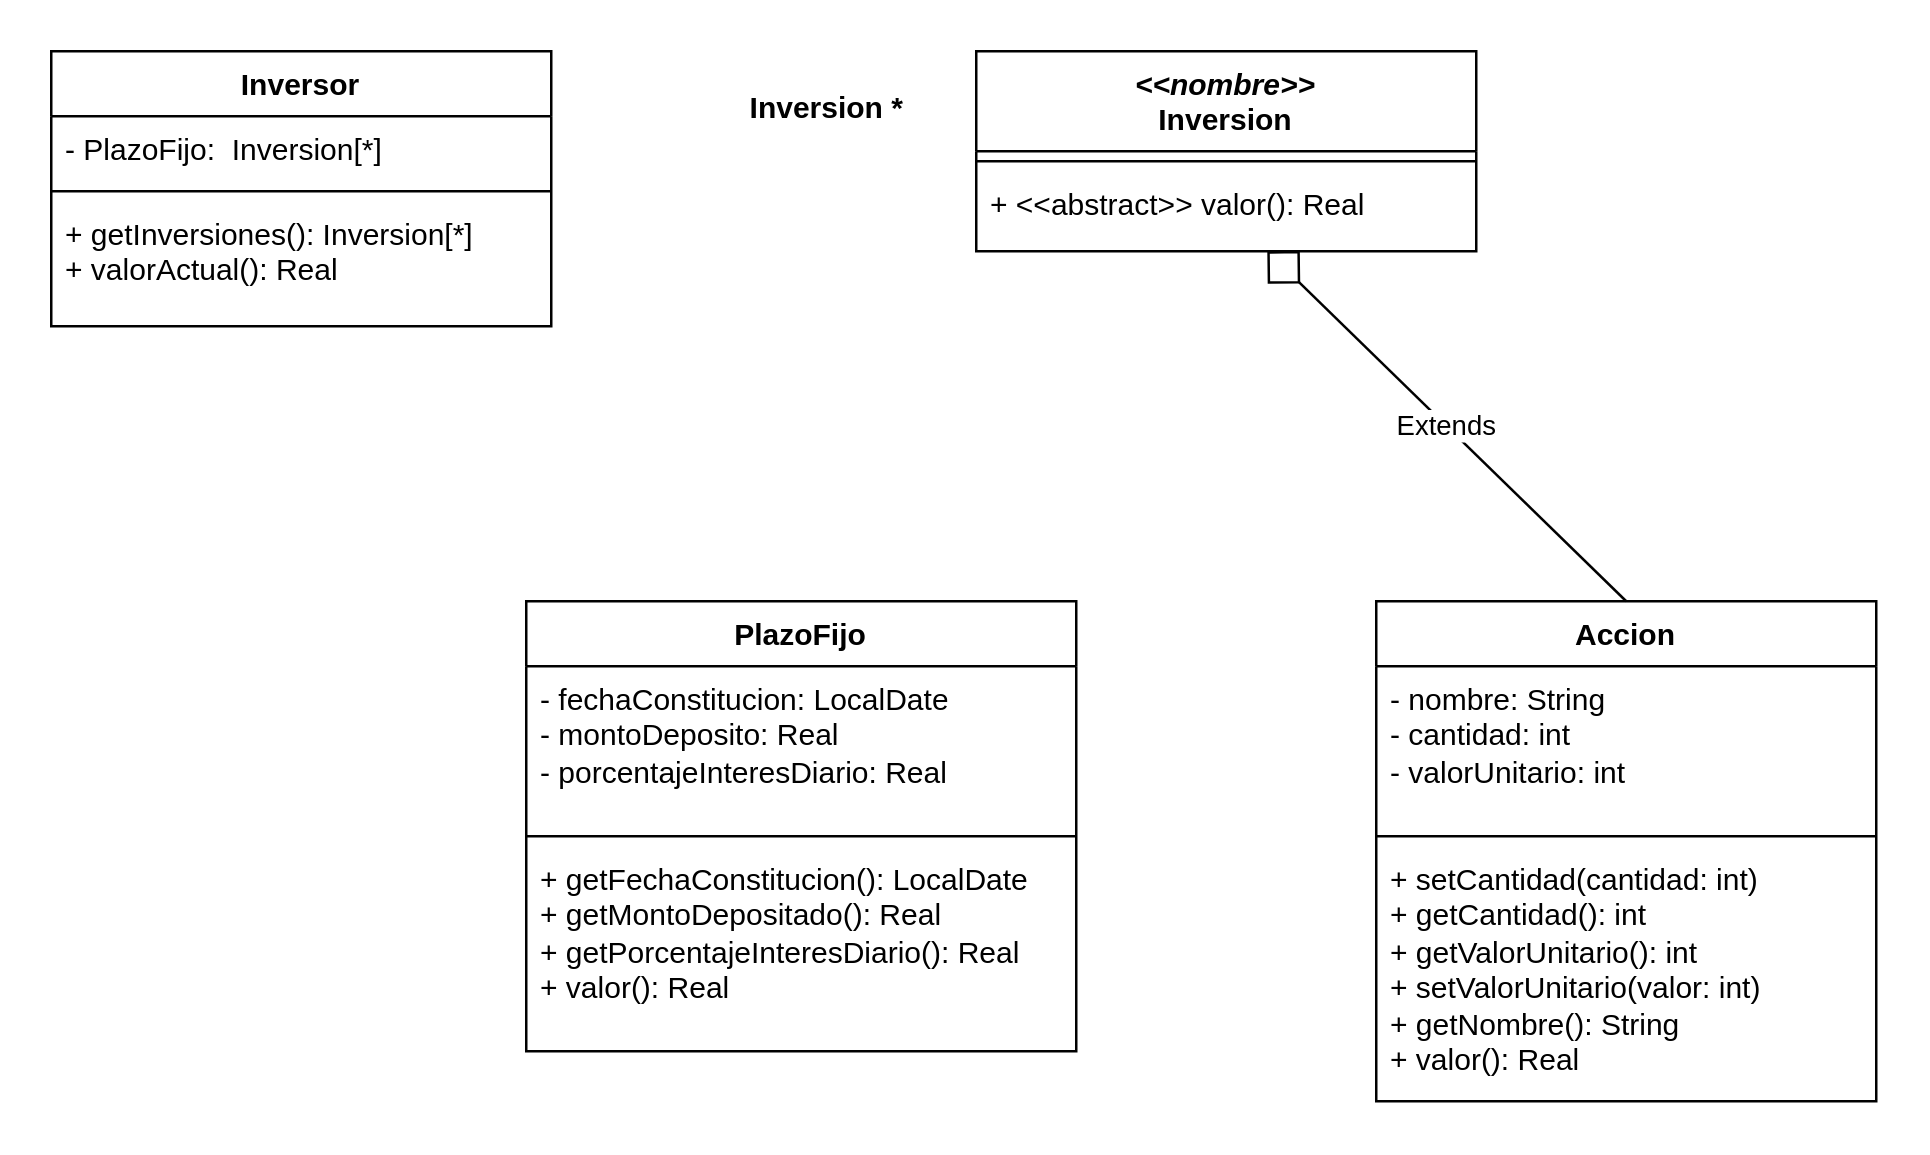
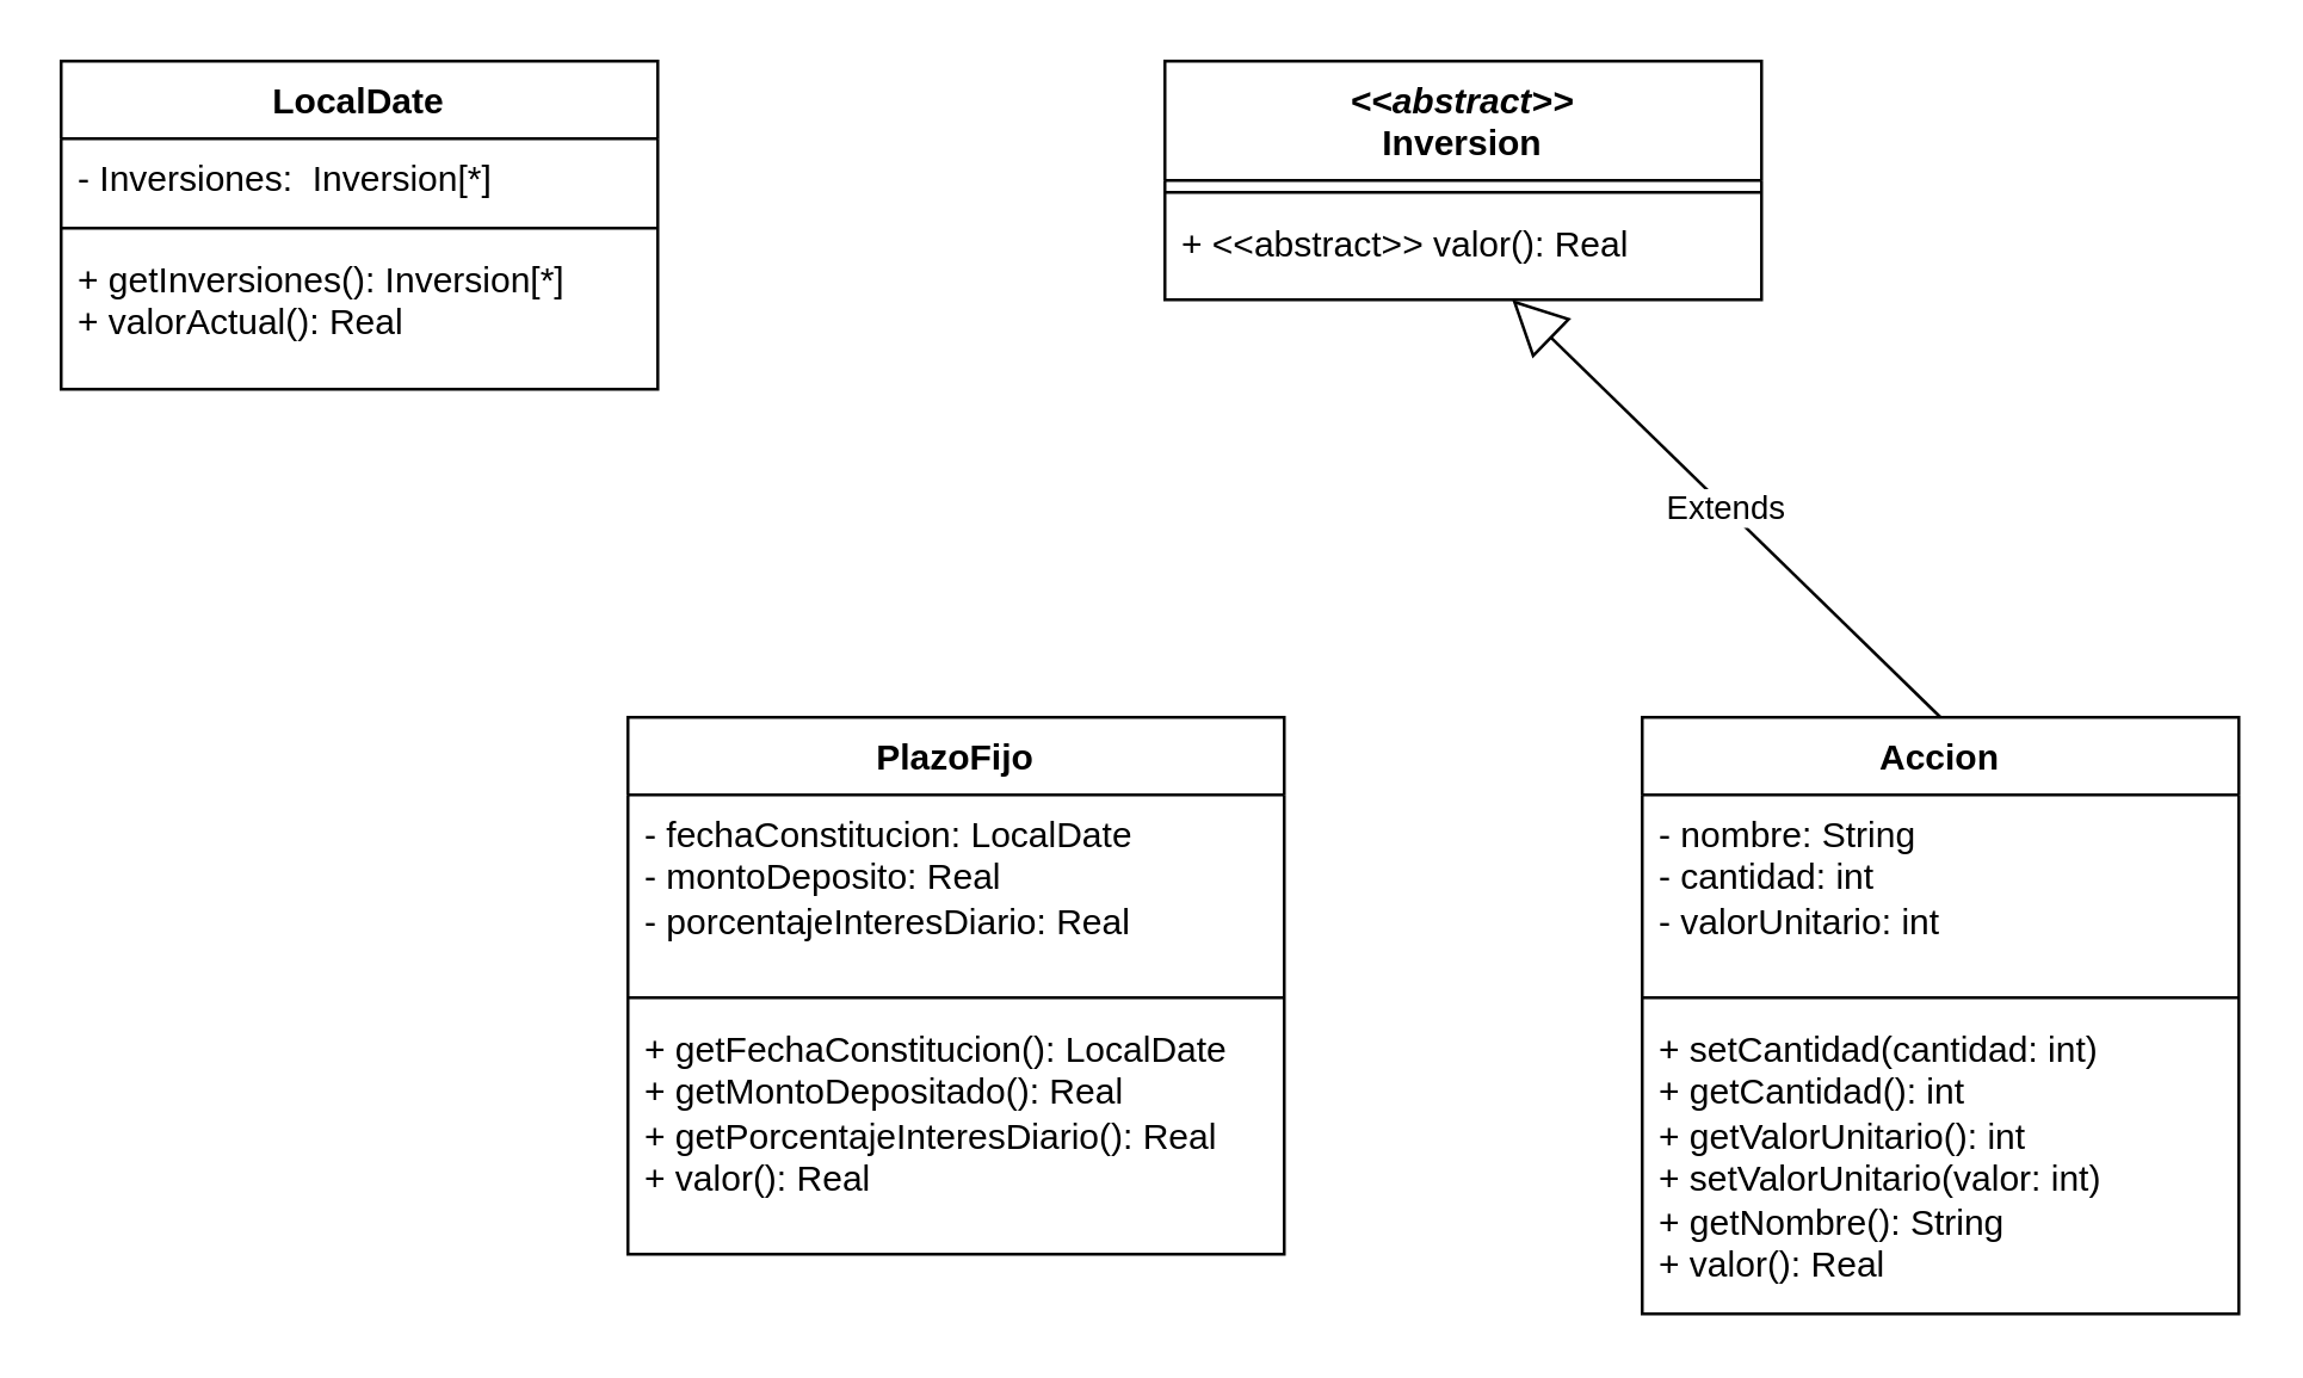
- <mxCell id="2" value="Inversor" style="swimlane;fontStyle=1;align=center;verticalAlign=top;childLayout=stackLayout;horizontal=1;startSize=26;horizontalStack=0;resizeParent=1;resizeParentMax=0;resizeLast=0;collapsible=1;marginBottom=0;whiteSpace=wrap;html=1;" parent="1" vertex="1"><mxGeometry x="20" y="20" width="200" height="110" as="geometry" /></mxCell>
+ <mxCell id="2" value="LocalDate" style="swimlane;fontStyle=1;align=center;verticalAlign=top;childLayout=stackLayout;horizontal=1;startSize=26;horizontalStack=0;resizeParent=1;resizeParentMax=0;resizeLast=0;collapsible=1;marginBottom=0;whiteSpace=wrap;html=1;" parent="1" vertex="1"><mxGeometry x="20" y="20" width="200" height="110" as="geometry" /></mxCell>
- <mxCell id="6" value="&lt;i&gt;&amp;lt;&amp;lt;nombre&amp;gt;&amp;gt;&lt;/i&gt;&lt;br&gt;Inversion" style="swimlane;fontStyle=1;align=center;verticalAlign=top;childLayout=stackLayout;horizontal=1;startSize=40;horizontalStack=0;resizeParent=1;resizeParentMax=0;resizeLast=0;collapsible=1;marginBottom=0;whiteSpace=wrap;html=1;" parent="1" vertex="1"><mxGeometry x="390" y="20" width="200" height="80" as="geometry" /></mxCell>
+ <mxCell id="6" value="&lt;i&gt;&amp;lt;&amp;lt;abstract&amp;gt;&amp;gt;&lt;/i&gt;&lt;br&gt;Inversion" style="swimlane;fontStyle=1;align=center;verticalAlign=top;childLayout=stackLayout;horizontal=1;startSize=40;horizontalStack=0;resizeParent=1;resizeParentMax=0;resizeLast=0;collapsible=1;marginBottom=0;whiteSpace=wrap;html=1;" parent="1" vertex="1"><mxGeometry x="390" y="20" width="200" height="80" as="geometry" /></mxCell>
- <mxCell id="17" value="Inversion *" style="text;align=center;fontStyle=1;verticalAlign=middle;spacingLeft=3;spacingRight=3;strokeColor=none;rotatable=0;points=[[0,0.5],[1,0.5]];portConstraint=eastwest;html=1;" parent="1" vertex="1"><mxGeometry x="290" y="30" width="80" height="26" as="geometry" /></mxCell>
- <mxCell id="3" value="- PlazoFijo:&amp;nbsp; Inversion[*]" style="text;strokeColor=none;fillColor=none;align=left;verticalAlign=top;spacingLeft=4;spacingRight=4;overflow=hidden;rotatable=0;points=[[0,0.5],[1,0.5]];portConstraint=eastwest;whiteSpace=wrap;html=1;" parent="2" vertex="1"><mxGeometry y="26" width="200" height="26" as="geometry" /></mxCell>
+ <mxCell id="3" value="- Inversiones:&amp;nbsp; Inversion[*]" style="text;strokeColor=none;fillColor=none;align=left;verticalAlign=top;spacingLeft=4;spacingRight=4;overflow=hidden;rotatable=0;points=[[0,0.5],[1,0.5]];portConstraint=eastwest;whiteSpace=wrap;html=1;" parent="2" vertex="1"><mxGeometry y="26" width="200" height="26" as="geometry" /></mxCell>
- <mxCell id="18" value="Extends" style="endArrow=diamond;endSize=16;endFill=0;html=1;rounded=0;exitX=0.5;exitY=0;exitDx=0;exitDy=0;" parent="1" source="13" target="8" edge="1"><mxGeometry width="160" relative="1" as="geometry"><mxPoint x="440" y="310" as="sourcePoint" /><mxPoint x="600" y="310" as="targetPoint" /></mxGeometry></mxCell>
+ <mxCell id="18" value="Extends" style="endArrow=block;endSize=16;endFill=0;html=1;rounded=0;exitX=0.5;exitY=0;exitDx=0;exitDy=0;" parent="1" source="13" target="8" edge="1"><mxGeometry width="160" relative="1" as="geometry"><mxPoint x="440" y="310" as="sourcePoint" /><mxPoint x="600" y="310" as="targetPoint" /></mxGeometry></mxCell>
